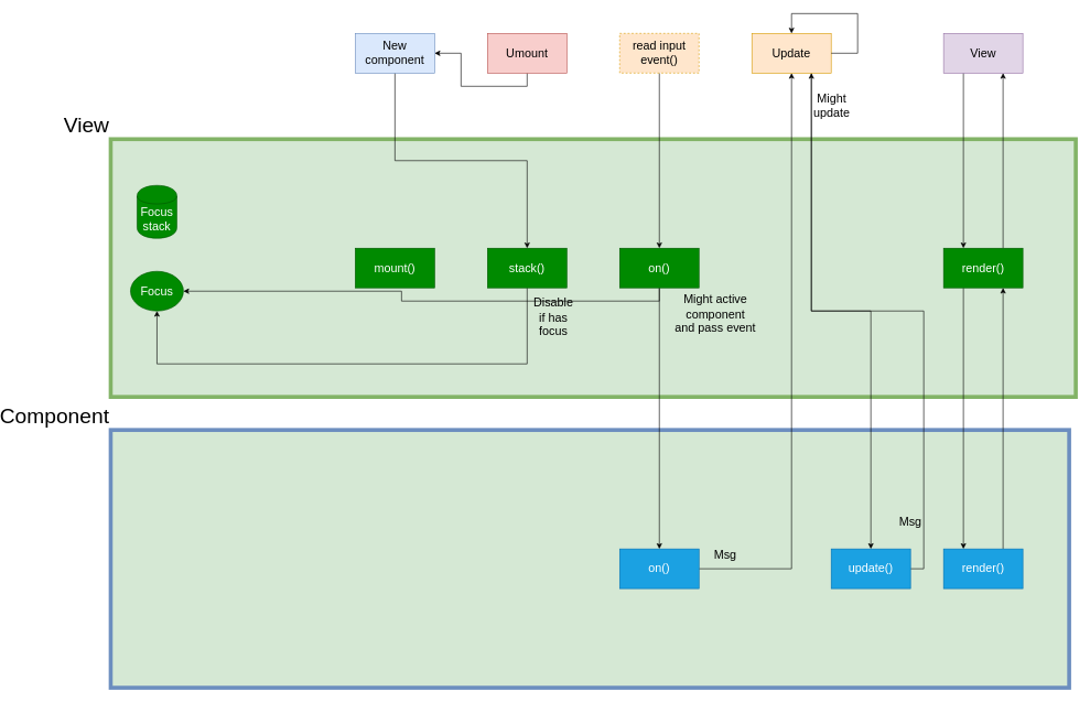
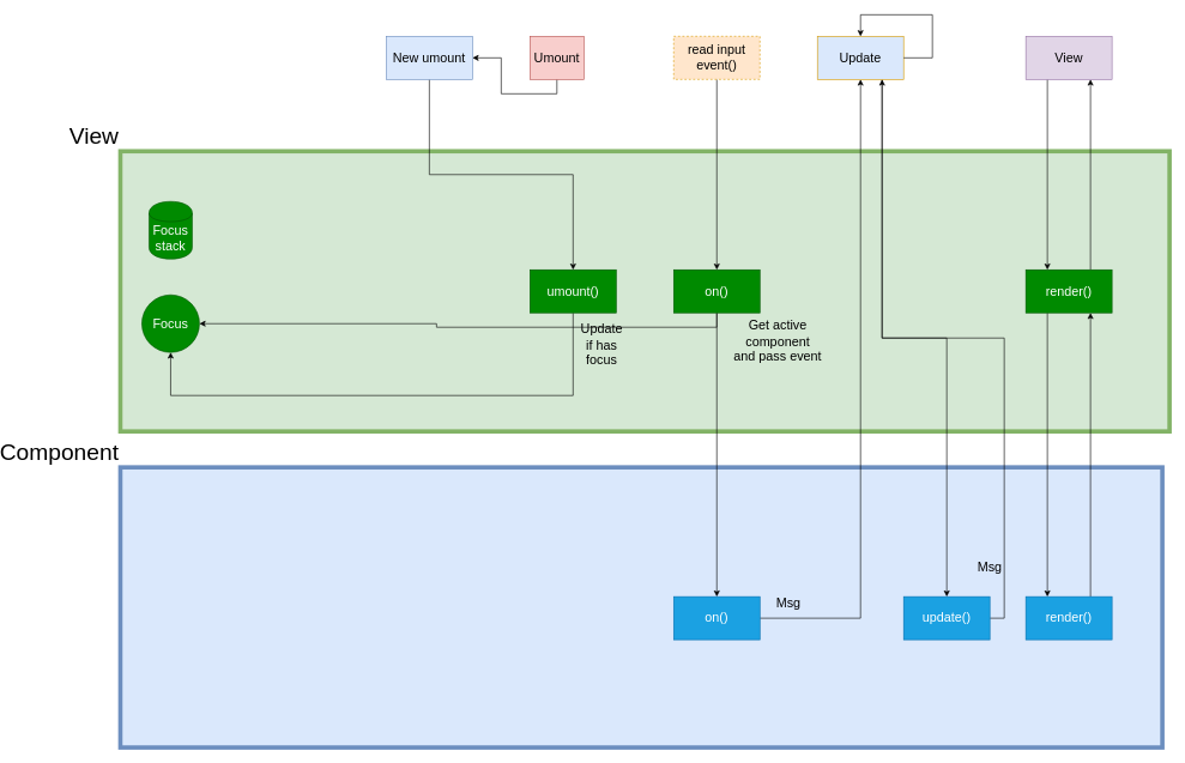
- <mxCell id="4" value="New component" style="rounded=0;whiteSpace=wrap;html=1;fillColor=#dae8fc;strokeColor=#6c8ebf;fontSize=18;" vertex="1" parent="1"><mxGeometry x="390" y="50" width="120" height="60" as="geometry" /></mxCell>
+ <mxCell id="4" value="New umount" style="rounded=0;whiteSpace=wrap;html=1;fillColor=#dae8fc;strokeColor=#6c8ebf;fontSize=18;" vertex="1" parent="1"><mxGeometry x="390" y="50" width="120" height="60" as="geometry" /></mxCell>
- <mxCell id="11" value="Umount" style="rounded=0;whiteSpace=wrap;html=1;fillColor=#f8cecc;strokeColor=#b85450;fontSize=18;" vertex="1" parent="1"><mxGeometry x="590" y="50" width="120" height="60" as="geometry" /></mxCell>
+ <mxCell id="11" value="Umount" style="rounded=0;whiteSpace=wrap;html=1;fillColor=#f8cecc;strokeColor=#b85450;fontSize=18;" vertex="1" parent="1"><mxGeometry x="590" y="50" width="75" height="60" as="geometry" /></mxCell>
- <mxCell id="8" value="Update" style="rounded=0;whiteSpace=wrap;html=1;fillColor=#ffe6cc;strokeColor=#d79b00;fontSize=18;" vertex="1" parent="1"><mxGeometry x="990" y="50" width="120" height="60" as="geometry" /></mxCell>
+ <mxCell id="8" value="Update" style="rounded=0;whiteSpace=wrap;html=1;fillColor=#dae8fc;strokeColor=#d79b00;fontSize=18;" vertex="1" parent="1"><mxGeometry x="990" y="50" width="120" height="60" as="geometry" /></mxCell>
- <mxCell id="29" value="Might update" style="text;html=1;strokeColor=none;fillColor=none;align=center;verticalAlign=middle;whiteSpace=wrap;rounded=0;comic=0;fontSize=18;" vertex="1" parent="1"><mxGeometry x="1091" y="150" width="40" height="20" as="geometry" /></mxCell>
- <mxCell id="6" value="mount()" style="rounded=0;whiteSpace=wrap;html=1;fillColor=#008a00;strokeColor=#005700;fontColor=#ffffff;fontSize=18;" vertex="1" parent="1"><mxGeometry x="390" y="375" width="120" height="60" as="geometry" /></mxCell>
- <mxCell id="13" value="stack()" style="rounded=0;whiteSpace=wrap;html=1;fillColor=#008a00;strokeColor=#005700;fontColor=#ffffff;fontSize=18;" vertex="1" parent="1"><mxGeometry x="590" y="375" width="120" height="60" as="geometry" /></mxCell>
+ <mxCell id="13" value="umount()" style="rounded=0;whiteSpace=wrap;html=1;fillColor=#008a00;strokeColor=#005700;fontColor=#ffffff;fontSize=18;" vertex="1" parent="1"><mxGeometry x="590" y="375" width="120" height="60" as="geometry" /></mxCell>
- <mxCell id="15" value="Focus" style="ellipse;whiteSpace=wrap;html=1;aspect=fixed;comic=0;strokeWidth=1;fillColor=#008a00;fontSize=18;align=center;strokeColor=#005700;fontColor=#ffffff;" vertex="1" parent="1"><mxGeometry x="50" y="410" width="80" height="60" as="geometry" /></mxCell>
+ <mxCell id="15" value="Focus" style="ellipse;whiteSpace=wrap;html=1;aspect=fixed;comic=0;strokeWidth=1;fillColor=#008a00;fontSize=18;align=center;strokeColor=#005700;fontColor=#ffffff;" vertex="1" parent="1"><mxGeometry x="50" y="410" width="80" height="80" as="geometry" /></mxCell>
- <mxCell id="22" value="Might active component&lt;br&gt;and pass event" style="text;html=1;strokeColor=none;fillColor=none;align=center;verticalAlign=middle;whiteSpace=wrap;rounded=0;comic=0;fontSize=18;" vertex="1" parent="1"><mxGeometry x="860" y="435" width="150" height="80" as="geometry" /></mxCell>
+ <mxCell id="22" value="Get active component&lt;br&gt;and pass event" style="text;html=1;strokeColor=none;fillColor=none;align=center;verticalAlign=middle;whiteSpace=wrap;rounded=0;comic=0;fontSize=18;" vertex="1" parent="1"><mxGeometry x="860" y="435" width="150" height="80" as="geometry" /></mxCell>
- <mxCell id="16" value="Disable if has focus" style="text;html=1;strokeColor=none;fillColor=none;align=center;verticalAlign=middle;whiteSpace=wrap;rounded=0;comic=0;fontSize=18;" vertex="1" parent="1"><mxGeometry x="670" y="470" width="40" height="20" as="geometry" /></mxCell>
+ <mxCell id="16" value="Update if has focus" style="text;html=1;strokeColor=none;fillColor=none;align=center;verticalAlign=middle;whiteSpace=wrap;rounded=0;comic=0;fontSize=18;" vertex="1" parent="1"><mxGeometry x="670" y="470" width="40" height="20" as="geometry" /></mxCell>
- <mxCell id="5" value="Component" style="rounded=0;whiteSpace=wrap;html=1;fillColor=#d5e8d4;strokeColor=#6c8ebf;comic=0;strokeWidth=6;fontSize=32;labelPosition=left;verticalLabelPosition=top;align=right;verticalAlign=bottom;horizontal=1;" vertex="1" parent="1"><mxGeometry x="20" y="650" width="1450" height="390" as="geometry" /></mxCell>
+ <mxCell id="5" value="Component" style="rounded=0;whiteSpace=wrap;html=1;fillColor=#dae8fc;strokeColor=#6c8ebf;comic=0;strokeWidth=6;fontSize=32;labelPosition=left;verticalLabelPosition=top;align=right;verticalAlign=bottom;horizontal=1;" vertex="1" parent="1"><mxGeometry x="20" y="650" width="1450" height="390" as="geometry" /></mxCell>
